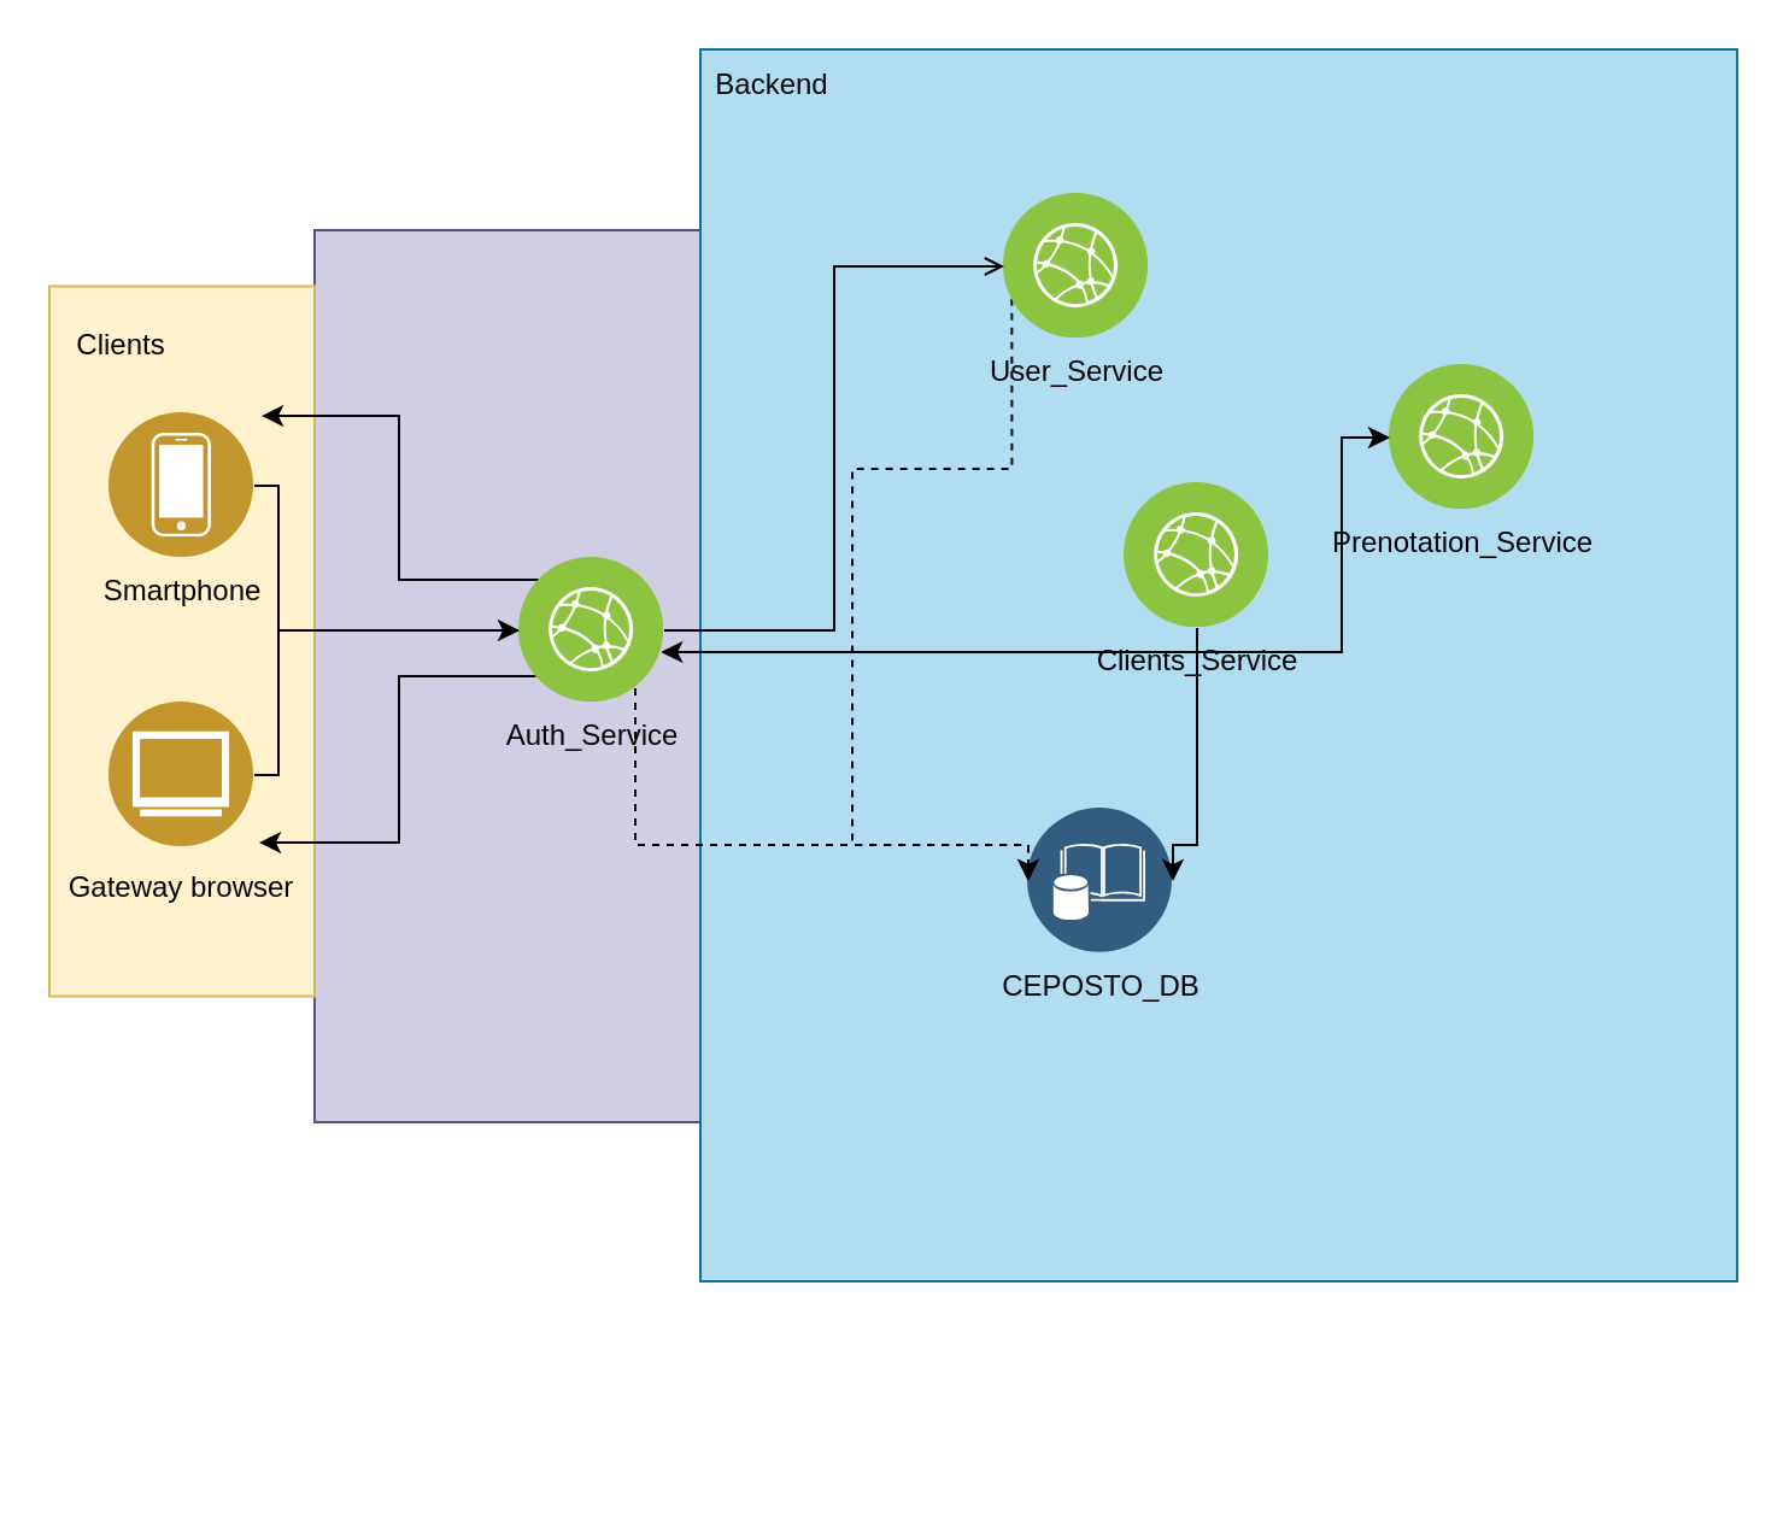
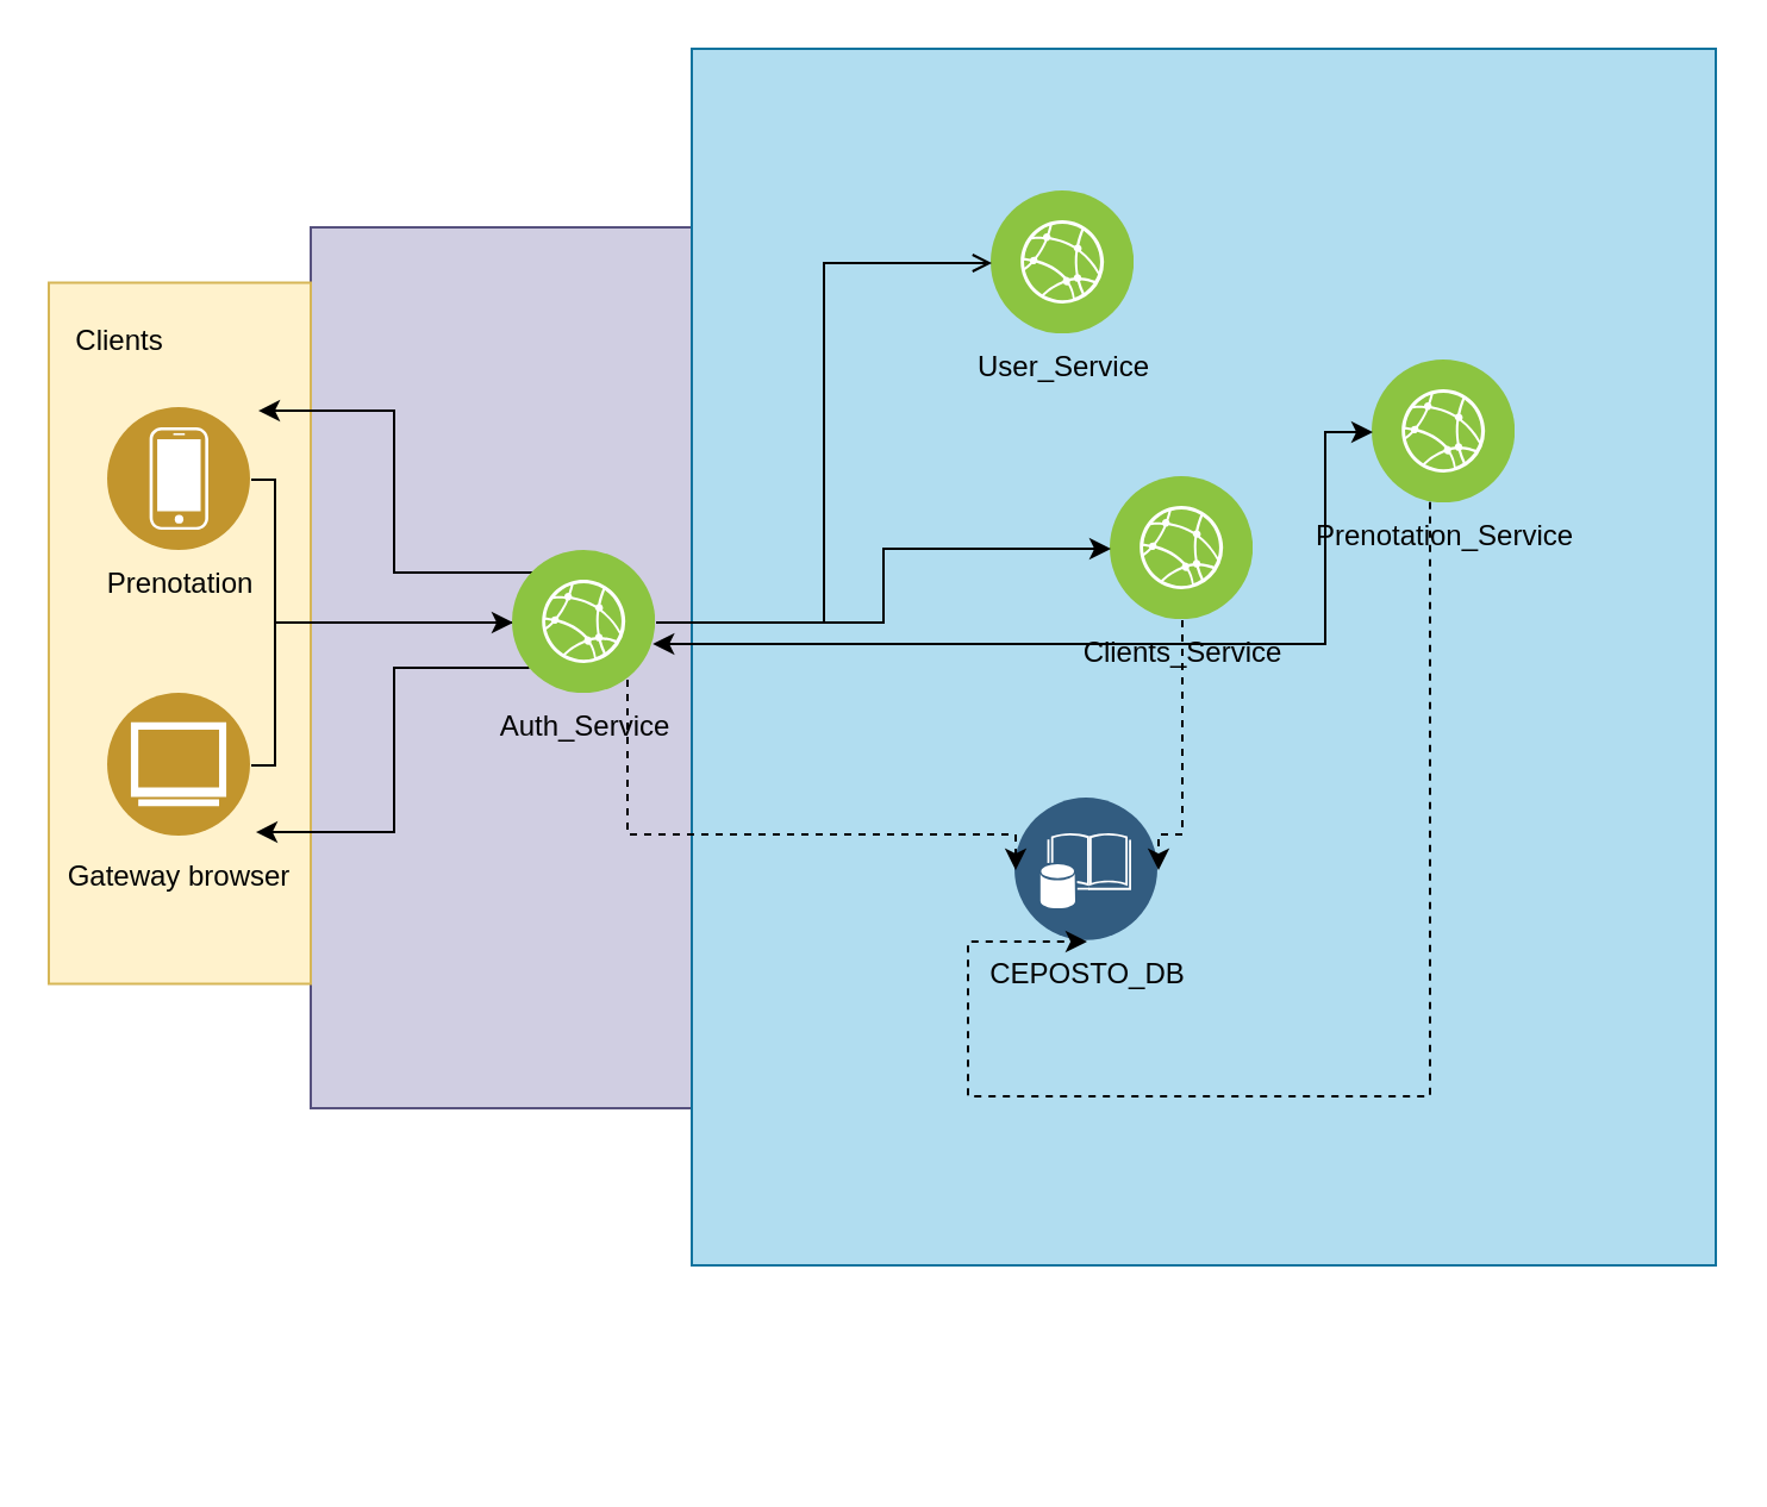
- <mxCell id="23" value="Backend" style="text;html=1;strokeColor=none;fillColor=none;align=center;verticalAlign=middle;whiteSpace=wrap;rounded=0;labelBackgroundColor=none;labelBorderColor=none;fontColor=#030303;" vertex="1" parent="1"><mxGeometry x="290" y="20" width="60" height="30" as="geometry" /></mxCell>
- <mxCell id="6" style="edgeStyle=orthogonalEdgeStyle;rounded=0;orthogonalLoop=1;jettySize=auto;html=1;dashed=1;exitX=0;exitY=0.75;exitDx=0;exitDy=0;entryX=0;entryY=0.5;entryDx=0;entryDy=0;" edge="1" parent="2" source="8" target="7"><mxGeometry relative="1" as="geometry"><mxPoint x="108" y="279" as="targetPoint" /><Array as="points"><mxPoint x="174" y="43" /><mxPoint x="108" y="43" /><mxPoint x="108" y="199" /></Array></mxGeometry></mxCell>
+ <mxCell id="14" style="edgeStyle=orthogonalEdgeStyle;rounded=0;orthogonalLoop=1;jettySize=auto;html=1;entryX=0;entryY=0.5;entryDx=0;entryDy=0;fontColor=#030303;strokeColor=#000000;" edge="1" parent="1" source="20" target="11"><mxGeometry relative="1" as="geometry" /></mxCell>
- <mxCell id="21" value="Smartphone" style="aspect=fixed;perimeter=ellipsePerimeter;html=1;align=center;shadow=0;dashed=0;image;image=img/lib/ibm/users/device.svg;labelBackgroundColor=none;strokeColor=#666666;strokeWidth=3;fillColor=#C2952D;gradientColor=none;fontSize=12;fontColor=#030303;labelBorderColor=none;" vertex="1" parent="1"><mxGeometry x="45" y="171" width="60" height="60" as="geometry" /></mxCell>
+ <mxCell id="21" value="Prenotation" style="aspect=fixed;perimeter=ellipsePerimeter;html=1;align=center;shadow=0;dashed=0;image;image=img/lib/ibm/users/device.svg;labelBackgroundColor=none;strokeColor=#666666;strokeWidth=3;fillColor=#C2952D;gradientColor=none;fontSize=12;fontColor=#030303;labelBorderColor=none;" vertex="1" parent="1"><mxGeometry x="45" y="171" width="60" height="60" as="geometry" /></mxCell>
- <mxCell id="12" style="edgeStyle=orthogonalEdgeStyle;rounded=0;orthogonalLoop=1;jettySize=auto;html=1;dashed=0;entryX=1;entryY=0.5;entryDx=0;entryDy=0;" edge="1" parent="2" source="11" target="7"><mxGeometry relative="1" as="geometry"><mxPoint x="138" y="309" as="targetPoint" /><Array as="points"><mxPoint x="251" y="199" /></Array></mxGeometry></mxCell>
+ <mxCell id="12" style="edgeStyle=orthogonalEdgeStyle;rounded=0;orthogonalLoop=1;jettySize=auto;html=1;dashed=1;entryX=1;entryY=0.5;entryDx=0;entryDy=0;" edge="1" parent="2" source="11" target="7"><mxGeometry relative="1" as="geometry"><mxPoint x="138" y="309" as="targetPoint" /><Array as="points"><mxPoint x="251" y="199" /></Array></mxGeometry></mxCell>
+ <mxCell id="10" style="edgeStyle=orthogonalEdgeStyle;rounded=0;orthogonalLoop=1;jettySize=auto;html=1;dashed=1;entryX=0.5;entryY=1;entryDx=0;entryDy=0;" edge="1" parent="2" source="9" target="7"><mxGeometry relative="1" as="geometry"><mxPoint x="138" y="309" as="targetPoint" /><Array as="points"><mxPoint x="355" y="309" /><mxPoint x="161" y="309" /></Array></mxGeometry></mxCell>
